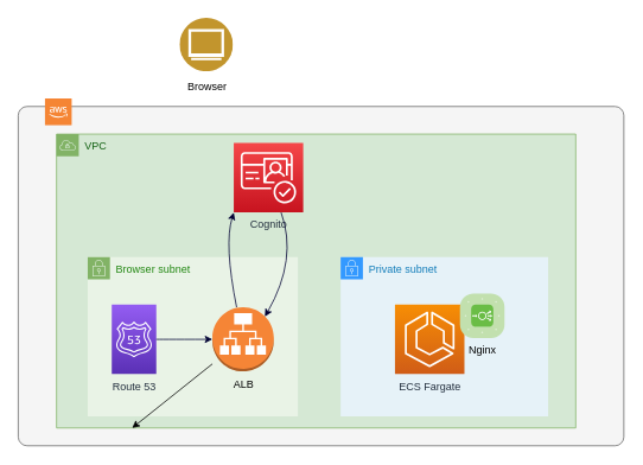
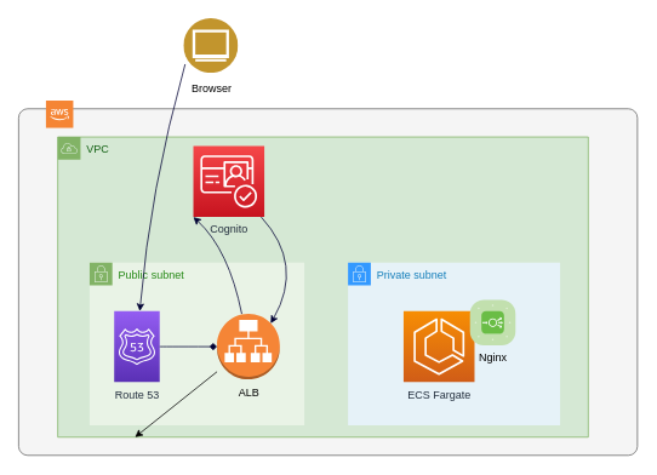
- <mxCell id="11" value="Cognito" style="points=[[0,0,0],[0.25,0,0],[0.5,0,0],[0.75,0,0],[1,0,0],[0,1,0],[0.25,1,0],[0.5,1,0],[0.75,1,0],[1,1,0],[0,0.25,0],[0,0.5,0],[0,0.75,0],[1,0.25,0],[1,0.5,0],[1,0.75,0]];outlineConnect=0;fontColor=#232F3E;gradientColor=#F54749;gradientDirection=north;fillColor=#C7131F;strokeColor=#ffffff;dashed=0;verticalLabelPosition=bottom;verticalAlign=top;align=center;html=1;fontSize=12;fontStyle=0;aspect=fixed;shape=mxgraph.aws4.resourceIcon;resIcon=mxgraph.aws4.cognito;" vertex="1" parent="1"><mxGeometry x="262" y="160" width="78" height="78" as="geometry" /></mxCell>
+ <mxCell id="11" value="Cognito" style="points=[[0,0,0],[0.25,0,0],[0.5,0,0],[0.75,0,0],[1,0,0],[0,1,0],[0.25,1,0],[0.5,1,0],[0.75,1,0],[1,1,0],[0,0.25,0],[0,0.5,0],[0,0.75,0],[1,0.25,0],[1,0.5,0],[1,0.75,0]];outlineConnect=0;fontColor=#232F3E;gradientColor=#F54749;gradientDirection=north;fillColor=#C7131F;strokeColor=#ffffff;dashed=0;verticalLabelPosition=bottom;verticalAlign=top;align=center;html=1;fontSize=12;fontStyle=0;aspect=fixed;shape=mxgraph.aws4.resourceIcon;resIcon=mxgraph.aws4.cognito;" vertex="1" parent="1"><mxGeometry x="212" y="160" width="78" height="78" as="geometry" /></mxCell>
+ <mxCell id="15" value="" style="curved=1;endArrow=classic;html=1;strokeColor=#000033;startArrow=none;startFill=0;exitX=0.023;exitY=0.833;exitDx=0;exitDy=0;exitPerimeter=0;" edge="1" parent="1" source="3" target="14"><mxGeometry width="50" height="50" relative="1" as="geometry"><mxPoint x="255.725" y="87.963" as="sourcePoint" /><mxPoint x="258.005" y="361.94" as="targetPoint" /><Array as="points"><mxPoint x="164" y="210" /></Array></mxGeometry></mxCell>
- <mxCell id="5" value="Browser subnet" style="points=[[0,0],[0.25,0],[0.5,0],[0.75,0],[1,0],[1,0.25],[1,0.5],[1,0.75],[1,1],[0.75,1],[0.5,1],[0.25,1],[0,1],[0,0.75],[0,0.5],[0,0.25]];outlineConnect=0;gradientColor=none;html=1;whiteSpace=wrap;fontSize=12;fontStyle=0;shape=mxgraph.aws4.group;grIcon=mxgraph.aws4.group_security_group;grStroke=0;strokeColor=#82B366;fillColor=#E9F3E6;verticalAlign=top;align=left;spacingLeft=30;fontColor=#248814;dashed=0;" vertex="1" parent="1"><mxGeometry x="98" y="288" width="236" height="179" as="geometry" /></mxCell>
+ <mxCell id="5" value="Public subnet" style="points=[[0,0],[0.25,0],[0.5,0],[0.75,0],[1,0],[1,0.25],[1,0.5],[1,0.75],[1,1],[0.75,1],[0.5,1],[0.25,1],[0,1],[0,0.75],[0,0.5],[0,0.25]];outlineConnect=0;gradientColor=none;html=1;whiteSpace=wrap;fontSize=12;fontStyle=0;shape=mxgraph.aws4.group;grIcon=mxgraph.aws4.group_security_group;grStroke=0;strokeColor=#82B366;fillColor=#E9F3E6;verticalAlign=top;align=left;spacingLeft=30;fontColor=#248814;dashed=0;" vertex="1" parent="1"><mxGeometry x="98" y="288" width="236" height="179" as="geometry" /></mxCell>
- <mxCell id="16" value="" style="curved=1;endArrow=classic;html=1;strokeColor=#000033;startArrow=none;startFill=0;entryX=0;entryY=0.5;entryDx=0;entryDy=0;entryPerimeter=0;exitX=1;exitY=0.5;exitDx=0;exitDy=0;exitPerimeter=0;" edge="1" parent="1" source="14" target="9"><mxGeometry width="50" height="50" relative="1" as="geometry"><mxPoint x="275.022" y="351.5" as="sourcePoint" /><mxPoint x="272" y="248" as="targetPoint" /><Array as="points" /></mxGeometry></mxCell>
+ <mxCell id="16" value="" style="curved=1;endArrow=diamond;html=1;strokeColor=#000033;startArrow=none;startFill=0;entryX=0;entryY=0.5;entryDx=0;entryDy=0;entryPerimeter=0;exitX=1;exitY=0.5;exitDx=0;exitDy=0;exitPerimeter=0;" edge="1" parent="1" source="14" target="9"><mxGeometry width="50" height="50" relative="1" as="geometry"><mxPoint x="275.022" y="351.5" as="sourcePoint" /><mxPoint x="272" y="248" as="targetPoint" /><Array as="points" /></mxGeometry></mxCell>
